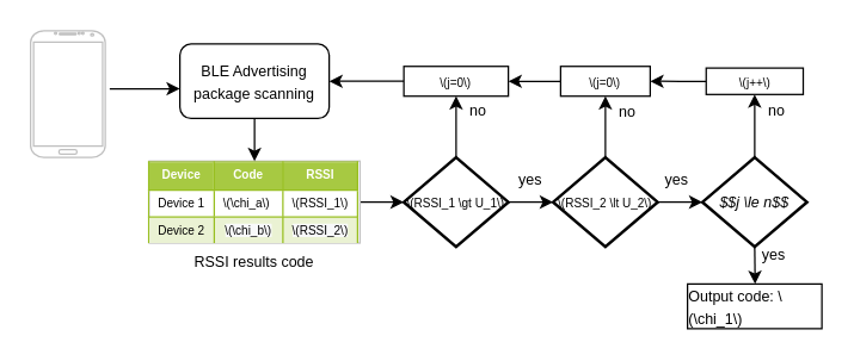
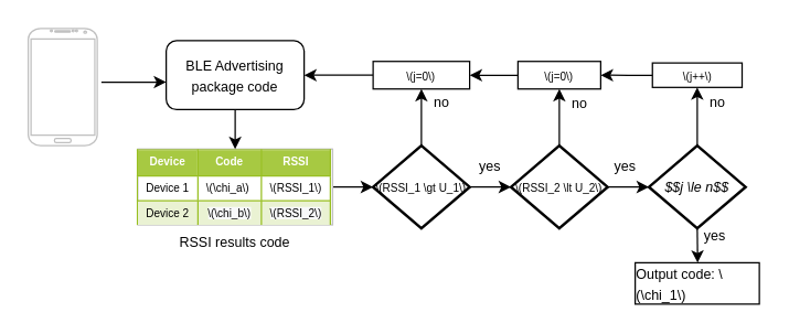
- <mxCell id="2" value="&lt;font style=&quot;font-size: 10px&quot;&gt;BLE Advertising package scanning&lt;/font&gt;" style="rounded=1;whiteSpace=wrap;html=1;" vertex="1" parent="1"><mxGeometry x="120" y="28.88" width="100" height="50" as="geometry" /></mxCell>
+ <mxCell id="2" value="&lt;font style=&quot;font-size: 10px&quot;&gt;BLE Advertising package code&lt;/font&gt;" style="rounded=1;whiteSpace=wrap;html=1;" vertex="1" parent="1"><mxGeometry x="120" y="28.88" width="100" height="50" as="geometry" /></mxCell>
